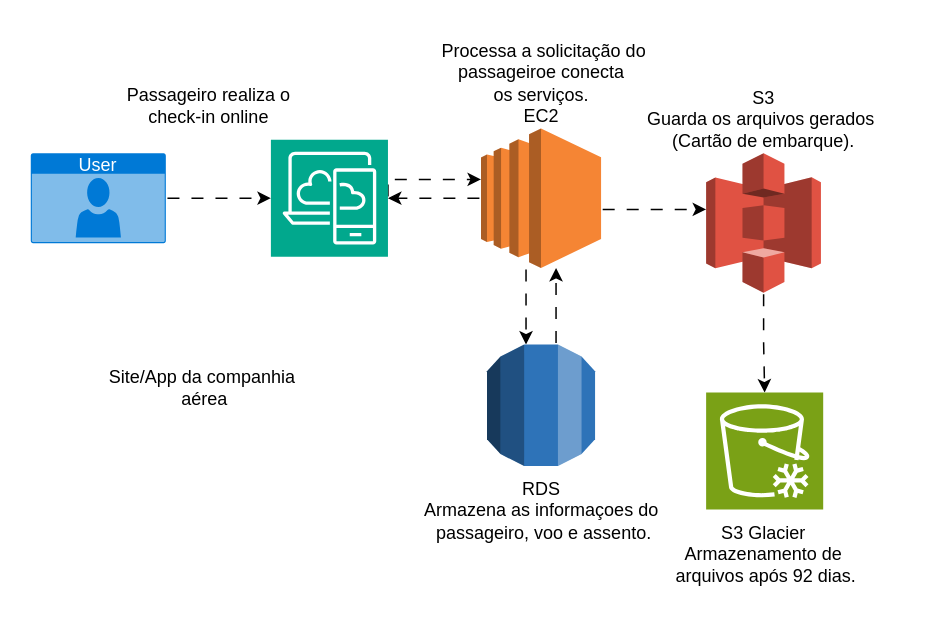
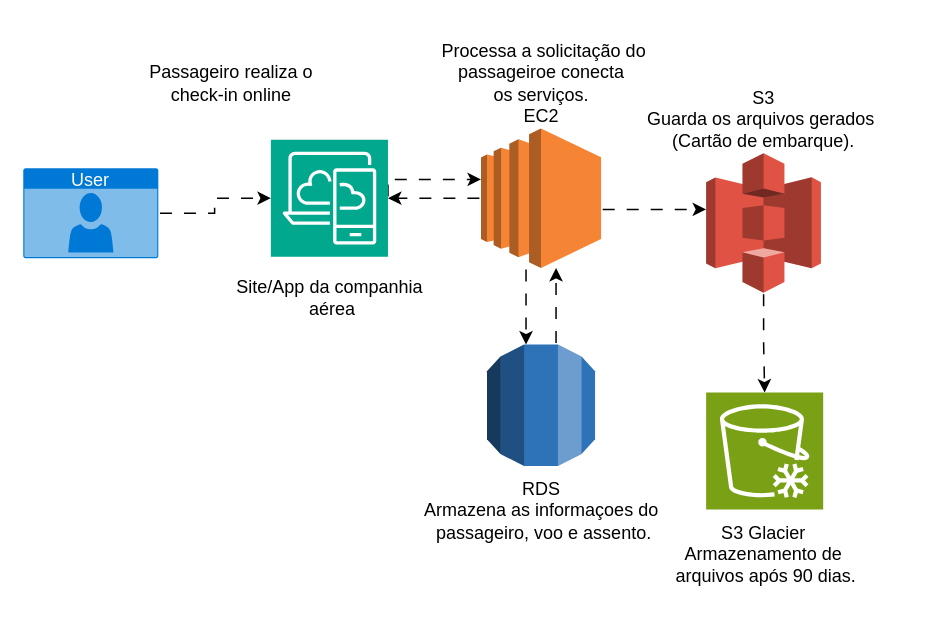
- <mxCell id="15" value="Passageiro realiza o&amp;nbsp;&lt;div&gt;check-in online&amp;nbsp;&lt;/div&gt;" style="text;html=1;align=center;verticalAlign=middle;resizable=0;points=[];autosize=1;strokeColor=none;fillColor=none;" vertex="1" parent="1"><mxGeometry x="70" y="50" width="140" height="40" as="geometry" /></mxCell>
+ <mxCell id="15" value="Passageiro realiza o&amp;nbsp;&lt;div&gt;check-in online&amp;nbsp;&lt;/div&gt;" style="text;html=1;align=center;verticalAlign=middle;resizable=0;points=[];autosize=1;strokeColor=none;fillColor=none;" vertex="1" parent="1"><mxGeometry x="85" y="35" width="140" height="40" as="geometry" /></mxCell>
- <mxCell id="3" value="User" style="html=1;whiteSpace=wrap;strokeColor=none;fillColor=#0079D6;labelPosition=center;verticalLabelPosition=middle;verticalAlign=top;align=center;fontSize=12;outlineConnect=0;spacingTop=-6;fontColor=#FFFFFF;sketch=0;shape=mxgraph.sitemap.user;" vertex="1" parent="1"><mxGeometry x="20" y="101.5" width="90" height="60" as="geometry" /></mxCell>
+ <mxCell id="3" value="User" style="html=1;whiteSpace=wrap;strokeColor=none;fillColor=#0079D6;labelPosition=center;verticalLabelPosition=middle;verticalAlign=top;align=center;fontSize=12;outlineConnect=0;spacingTop=-6;fontColor=#FFFFFF;sketch=0;shape=mxgraph.sitemap.user;" vertex="1" parent="1"><mxGeometry x="15" y="111.5" width="90" height="60" as="geometry" /></mxCell>
- <mxCell id="16" value="Site/App da companhia&lt;div&gt;&amp;nbsp;aérea&lt;/div&gt;" style="text;html=1;align=center;verticalAlign=middle;resizable=0;points=[];autosize=1;strokeColor=none;fillColor=none;" vertex="1" parent="1"><mxGeometry x="59" y="238" width="150" height="40" as="geometry" /></mxCell>
+ <mxCell id="16" value="Site/App da companhia&lt;div&gt;&amp;nbsp;aérea&lt;/div&gt;" style="text;html=1;align=center;verticalAlign=middle;resizable=0;points=[];autosize=1;strokeColor=none;fillColor=none;" vertex="1" parent="1"><mxGeometry x="144" y="178" width="150" height="40" as="geometry" /></mxCell>
- <mxCell id="20" value="&lt;div&gt;S3 Glacier&lt;/div&gt;Armazenamento de&lt;div&gt;&amp;nbsp;arquivos&amp;nbsp;&lt;span style=&quot;background-color: transparent; color: light-dark(rgb(0, 0, 0), rgb(255, 255, 255));&quot;&gt;após 92 dias.&lt;/span&gt;&lt;/div&gt;" style="text;html=1;align=center;verticalAlign=middle;resizable=0;points=[];autosize=1;strokeColor=none;fillColor=none;" vertex="1" parent="1"><mxGeometry x="433.25" y="339" width="150" height="60" as="geometry" /></mxCell>
+ <mxCell id="20" value="&lt;div&gt;S3 Glacier&lt;/div&gt;Armazenamento de&lt;div&gt;&amp;nbsp;arquivos&amp;nbsp;&lt;span style=&quot;background-color: transparent; color: light-dark(rgb(0, 0, 0), rgb(255, 255, 255));&quot;&gt;após 90 dias.&lt;/span&gt;&lt;/div&gt;" style="text;html=1;align=center;verticalAlign=middle;resizable=0;points=[];autosize=1;strokeColor=none;fillColor=none;" vertex="1" parent="1"><mxGeometry x="433.25" y="339" width="150" height="60" as="geometry" /></mxCell>
